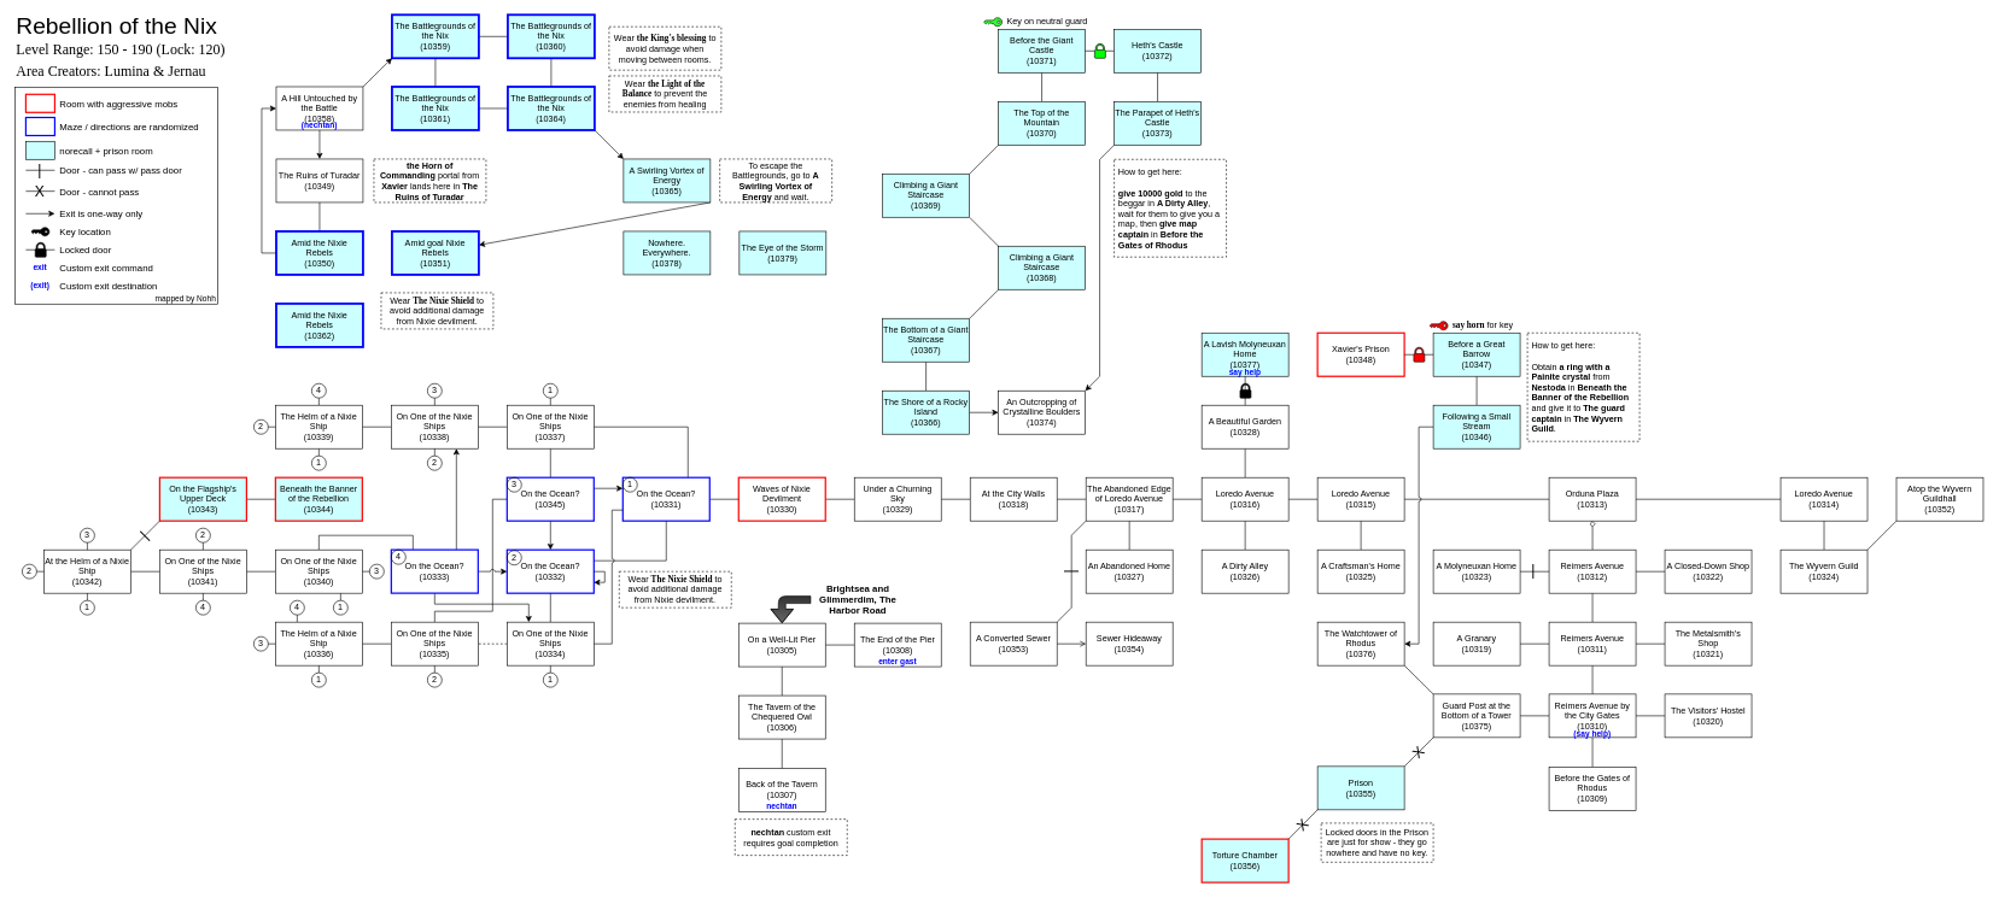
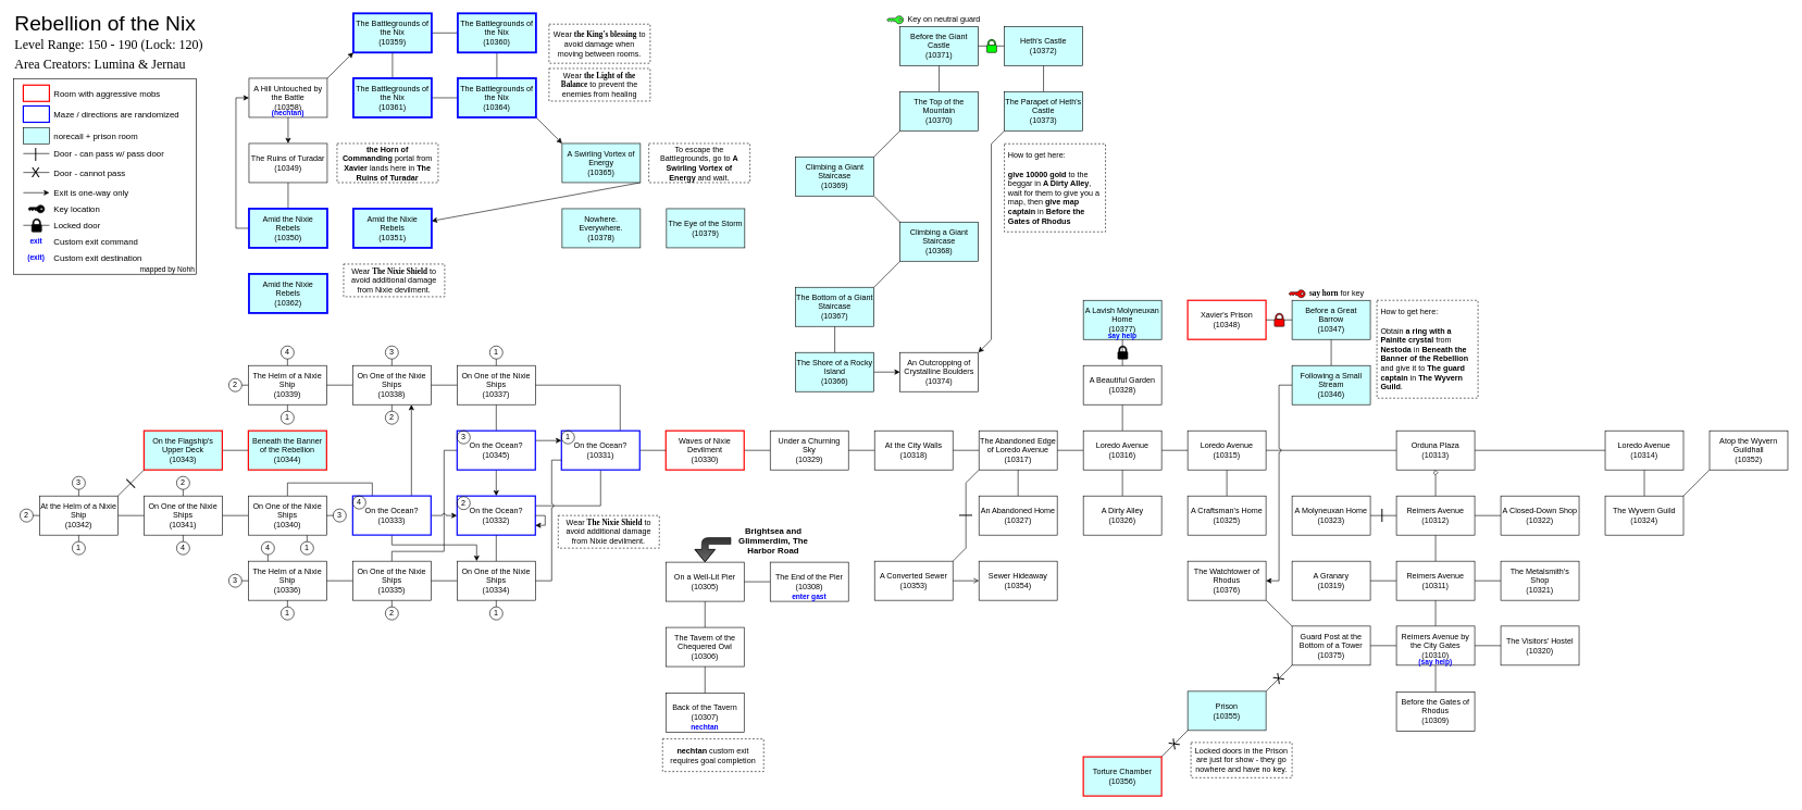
- <mxCell id="242" value="Amid goal Nixie Rebels&lt;font color=&quot;#ff0000&quot;&gt;&lt;/font&gt;&lt;br&gt;(10351)" style="rounded=0;whiteSpace=wrap;html=1;fillColor=#CCFFFF;strokeColor=#0000FF;strokeWidth=3;" parent="1" vertex="1"><mxGeometry x="541" y="319.5" width="120" height="60" as="geometry" /></mxCell>
+ <mxCell id="242" value="Amid the Nixie Rebels&lt;font color=&quot;#ff0000&quot;&gt;&lt;/font&gt;&lt;br&gt;(10351)" style="rounded=0;whiteSpace=wrap;html=1;fillColor=#CCFFFF;strokeColor=#0000FF;strokeWidth=3;" parent="1" vertex="1"><mxGeometry x="541" y="319.5" width="120" height="60" as="geometry" /></mxCell>
- <mxCell id="138" style="edgeStyle=none;rounded=0;html=1;exitX=0;exitY=0.5;exitDx=0;exitDy=0;entryX=1;entryY=0.5;entryDx=0;entryDy=0;endArrow=none;endFill=0;dashed=1;" parent="1" source="141" target="143" edge="1"><mxGeometry relative="1" as="geometry" /></mxCell>
+ <mxCell id="138" style="edgeStyle=none;rounded=0;html=1;exitX=0;exitY=0.5;exitDx=0;exitDy=0;entryX=1;entryY=0.5;entryDx=0;entryDy=0;endArrow=none;endFill=0;" parent="1" source="141" target="143" edge="1"><mxGeometry relative="1" as="geometry" /></mxCell>
